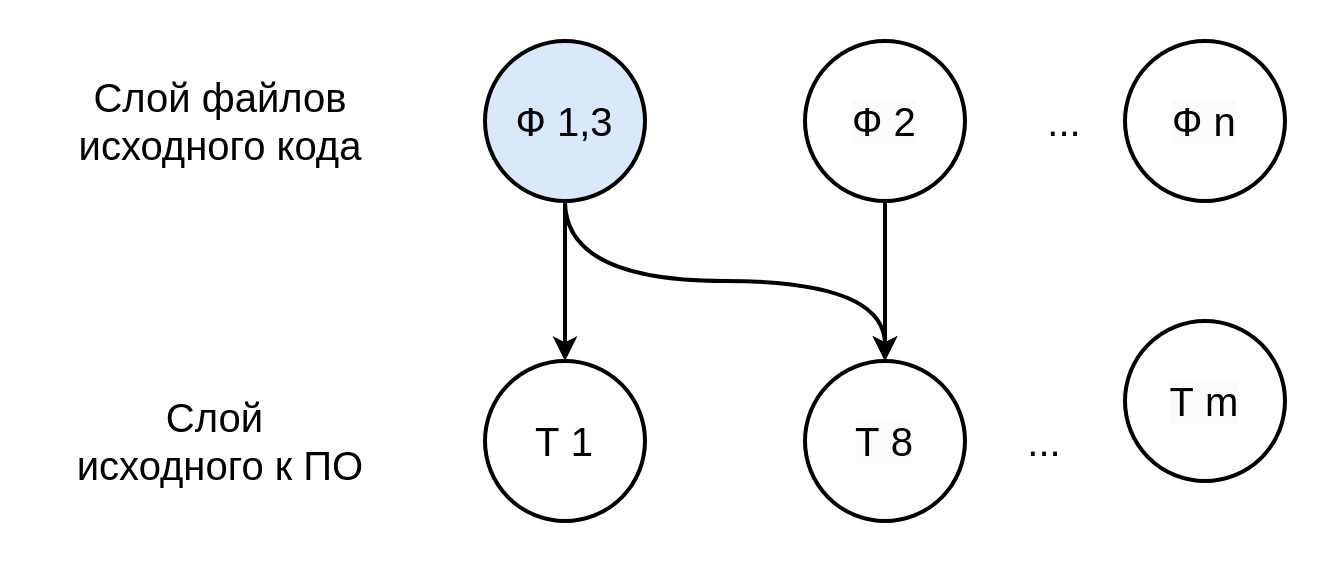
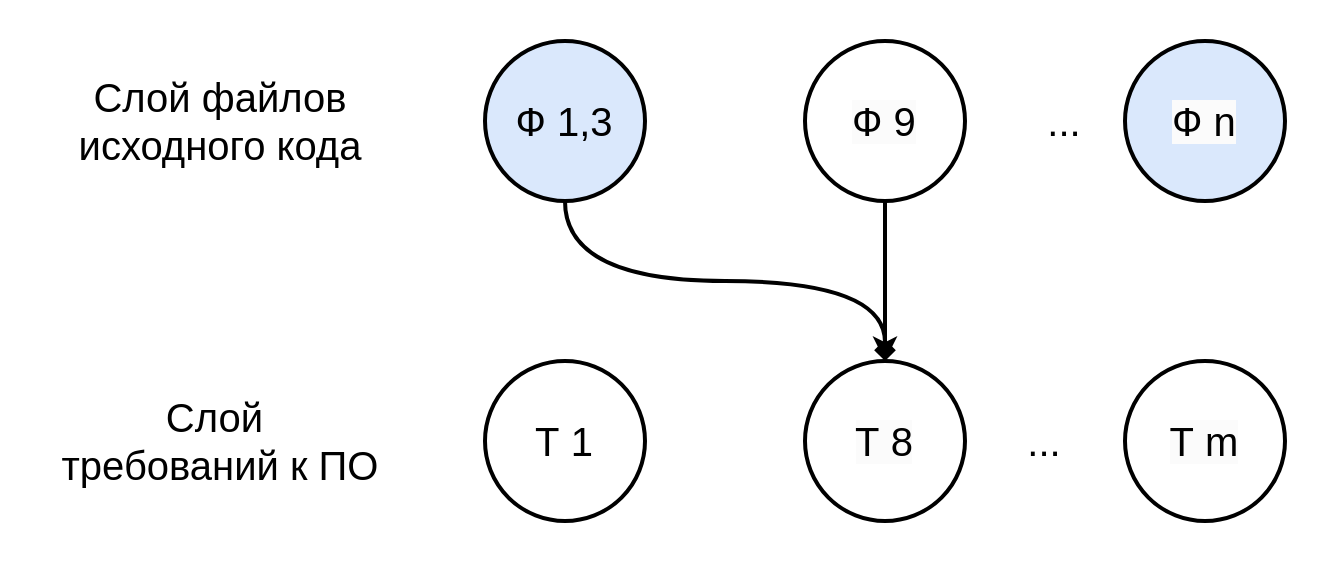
- <mxCell id="4" value="&lt;span style=&quot;color: rgb(0, 0, 0); font-family: Helvetica; font-size: 20px; font-style: normal; font-variant-ligatures: normal; font-variant-caps: normal; font-weight: 400; letter-spacing: normal; orphans: 2; text-align: center; text-indent: 0px; text-transform: none; widows: 2; word-spacing: 0px; -webkit-text-stroke-width: 0px; white-space: normal; background-color: rgb(251, 251, 251); text-decoration-thickness: initial; text-decoration-style: initial; text-decoration-color: initial; float: none; display: inline !important;&quot;&gt;Ф 2&lt;/span&gt;" style="ellipse;whiteSpace=wrap;html=1;aspect=fixed;fontSize=20;strokeWidth=2;" parent="1" vertex="1"><mxGeometry x="402" y="20" width="80" height="80" as="geometry" /></mxCell>
+ <mxCell id="4" value="&lt;span style=&quot;color: rgb(0, 0, 0); font-family: Helvetica; font-size: 20px; font-style: normal; font-variant-ligatures: normal; font-variant-caps: normal; font-weight: 400; letter-spacing: normal; orphans: 2; text-align: center; text-indent: 0px; text-transform: none; widows: 2; word-spacing: 0px; -webkit-text-stroke-width: 0px; white-space: normal; background-color: rgb(251, 251, 251); text-decoration-thickness: initial; text-decoration-style: initial; text-decoration-color: initial; float: none; display: inline !important;&quot;&gt;Ф 9&lt;/span&gt;" style="ellipse;whiteSpace=wrap;html=1;aspect=fixed;fontSize=20;strokeWidth=2;" parent="1" vertex="1"><mxGeometry x="402" y="20" width="80" height="80" as="geometry" /></mxCell>
- <mxCell id="9" value="&lt;span style=&quot;color: rgb(0, 0, 0); font-family: Helvetica; font-size: 20px; font-style: normal; font-variant-ligatures: normal; font-variant-caps: normal; font-weight: 400; letter-spacing: normal; orphans: 2; text-align: center; text-indent: 0px; text-transform: none; widows: 2; word-spacing: 0px; -webkit-text-stroke-width: 0px; white-space: normal; background-color: rgb(251, 251, 251); text-decoration-thickness: initial; text-decoration-style: initial; text-decoration-color: initial; float: none; display: inline !important;&quot;&gt;Ф n&lt;/span&gt;" style="ellipse;whiteSpace=wrap;html=1;aspect=fixed;fontSize=20;strokeWidth=2;" parent="1" vertex="1"><mxGeometry x="562" y="20" width="80" height="80" as="geometry" /></mxCell>
+ <mxCell id="9" value="&lt;span style=&quot;color: rgb(0, 0, 0); font-family: Helvetica; font-size: 20px; font-style: normal; font-variant-ligatures: normal; font-variant-caps: normal; font-weight: 400; letter-spacing: normal; orphans: 2; text-align: center; text-indent: 0px; text-transform: none; widows: 2; word-spacing: 0px; -webkit-text-stroke-width: 0px; white-space: normal; background-color: rgb(251, 251, 251); text-decoration-thickness: initial; text-decoration-style: initial; text-decoration-color: initial; float: none; display: inline !important;&quot;&gt;Ф n&lt;/span&gt;" style="ellipse;whiteSpace=wrap;html=1;aspect=fixed;fontSize=20;strokeWidth=2;fillColor=#dae8fc;" parent="1" vertex="1"><mxGeometry x="562" y="20" width="80" height="80" as="geometry" /></mxCell>
- <mxCell id="11" value="" style="endArrow=classic;html=1;rounded=0;exitX=0.5;exitY=1;exitDx=0;exitDy=0;entryX=0.5;entryY=0;entryDx=0;entryDy=0;fontSize=20;strokeWidth=2;" parent="1" source="3" target="5" edge="1"><mxGeometry width="50" height="50" relative="1" as="geometry"><mxPoint x="442" y="230" as="sourcePoint" /><mxPoint x="492" y="180" as="targetPoint" /></mxGeometry></mxCell>
- <mxCell id="2" style="edgeStyle=orthogonalEdgeStyle;curved=1;rounded=0;orthogonalLoop=1;jettySize=auto;html=1;exitX=0.5;exitY=1;exitDx=0;exitDy=0;entryX=0.5;entryY=0;entryDx=0;entryDy=0;strokeWidth=2;" parent="1" source="3" target="6" edge="1"><mxGeometry relative="1" as="geometry" /></mxCell>
+ <mxCell id="2" style="edgeStyle=orthogonalEdgeStyle;curved=1;rounded=0;orthogonalLoop=1;jettySize=auto;html=1;exitX=0.5;exitY=1;exitDx=0;exitDy=0;entryX=0.5;entryY=0;entryDx=0;entryDy=0;strokeWidth=2;endArrow=diamond;" parent="1" source="3" target="6" edge="1"><mxGeometry relative="1" as="geometry" /></mxCell>
- <mxCell id="7" value="&lt;span style=&quot;color: rgb(0, 0, 0); font-family: Helvetica; font-size: 20px; font-style: normal; font-variant-ligatures: normal; font-variant-caps: normal; font-weight: 400; letter-spacing: normal; orphans: 2; text-align: center; text-indent: 0px; text-transform: none; widows: 2; word-spacing: 0px; -webkit-text-stroke-width: 0px; white-space: normal; background-color: rgb(251, 251, 251); text-decoration-thickness: initial; text-decoration-style: initial; text-decoration-color: initial; float: none; display: inline !important;&quot;&gt;Т m&lt;/span&gt;" style="ellipse;whiteSpace=wrap;html=1;aspect=fixed;fontSize=20;strokeWidth=2;" parent="1" vertex="1"><mxGeometry x="562" y="160" width="80" height="80" as="geometry" /></mxCell>
+ <mxCell id="7" value="&lt;span style=&quot;color: rgb(0, 0, 0); font-family: Helvetica; font-size: 20px; font-style: normal; font-variant-ligatures: normal; font-variant-caps: normal; font-weight: 400; letter-spacing: normal; orphans: 2; text-align: center; text-indent: 0px; text-transform: none; widows: 2; word-spacing: 0px; -webkit-text-stroke-width: 0px; white-space: normal; background-color: rgb(251, 251, 251); text-decoration-thickness: initial; text-decoration-style: initial; text-decoration-color: initial; float: none; display: inline !important;&quot;&gt;Т m&lt;/span&gt;" style="ellipse;whiteSpace=wrap;html=1;aspect=fixed;fontSize=20;strokeWidth=2;" parent="1" vertex="1"><mxGeometry x="562" y="180" width="80" height="80" as="geometry" /></mxCell>
- <mxCell id="14" value="Слой&amp;nbsp;&lt;div&gt;исходного к ПО&lt;/div&gt;" style="text;html=1;align=center;verticalAlign=middle;whiteSpace=wrap;rounded=0;fontSize=20;" parent="1" vertex="1"><mxGeometry x="20" y="205" width="180" height="30" as="geometry" /></mxCell>
+ <mxCell id="14" value="Слой&amp;nbsp;&lt;div&gt;требований к ПО&lt;/div&gt;" style="text;html=1;align=center;verticalAlign=middle;whiteSpace=wrap;rounded=0;fontSize=20;" parent="1" vertex="1"><mxGeometry x="20" y="205" width="180" height="30" as="geometry" /></mxCell>
